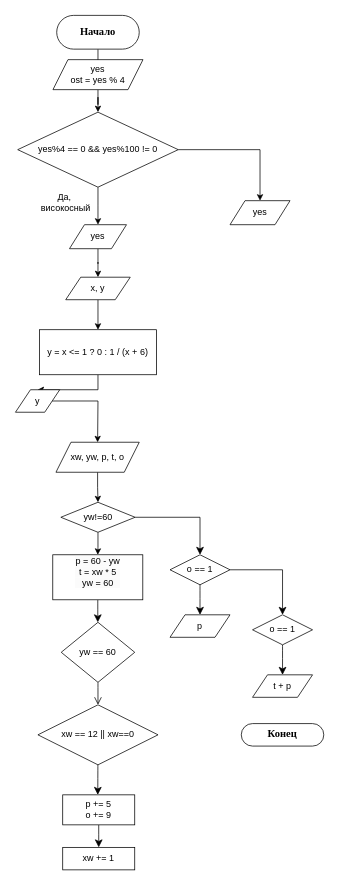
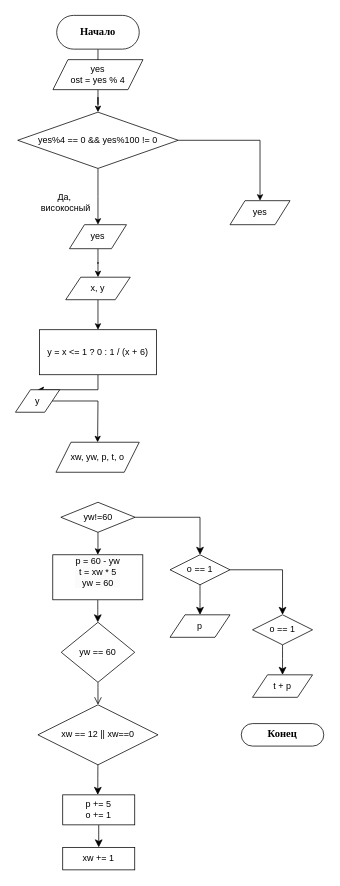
- <mxCell id="9" value="yes%4 == 0 &amp;amp;&amp;amp; yes%100 != 0" style="rhombus;whiteSpace=wrap;html=1;" vertex="1" parent="1"><mxGeometry x="23" y="149" width="214" height="100" as="geometry" /></mxCell>
+ <mxCell id="9" value="yes%4 == 0 &amp;amp;&amp;amp; yes%100 != 0" style="rhombus;whiteSpace=wrap;html=1;" vertex="1" parent="1"><mxGeometry x="23" y="149" width="214" height="75" as="geometry" /></mxCell>
- <mxCell id="20" style="edgeStyle=orthogonalEdgeStyle;rounded=0;orthogonalLoop=1;jettySize=auto;html=1;" edge="1" parent="1" source="21" target="24"><mxGeometry relative="1" as="geometry"><mxPoint x="129.5" y="679" as="targetPoint" /></mxGeometry></mxCell>
- <mxCell id="33" value="&lt;div style=&quot;text-align: start;&quot;&gt;&lt;div&gt;p += 5&lt;/div&gt;&lt;div&gt;o += 9&lt;/div&gt;&lt;/div&gt;" style="rounded=0;whiteSpace=wrap;html=1;" vertex="1" parent="1"><mxGeometry x="83" y="1059" width="96" height="40" as="geometry" /></mxCell>
+ <mxCell id="33" value="&lt;div style=&quot;text-align: start;&quot;&gt;&lt;div&gt;p += 5&lt;/div&gt;&lt;div&gt;o += 1&lt;/div&gt;&lt;/div&gt;" style="rounded=0;whiteSpace=wrap;html=1;" vertex="1" parent="1"><mxGeometry x="83" y="1059" width="96" height="40" as="geometry" /></mxCell>
